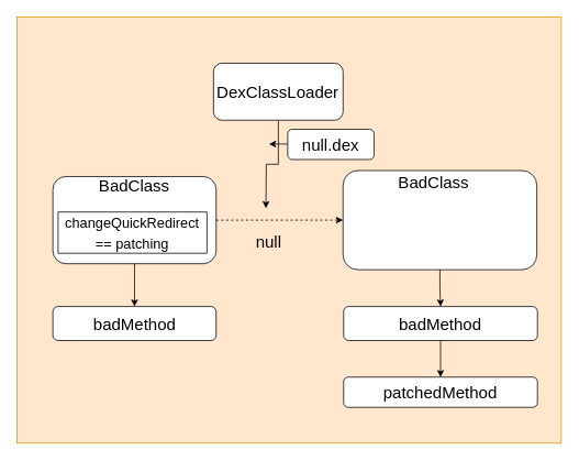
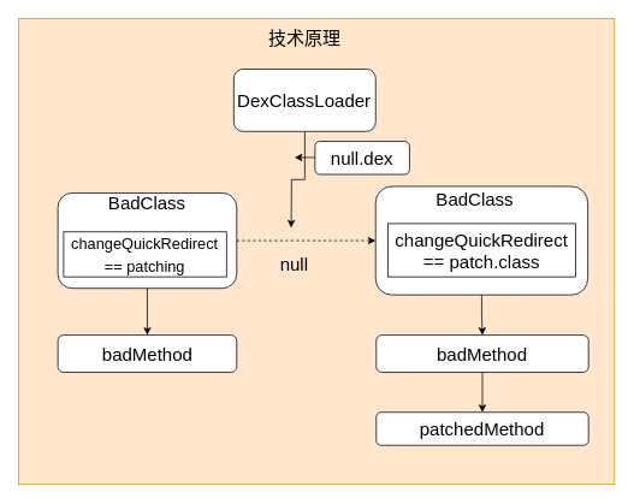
+ <mxCell id="4" value="技术原理" style="text;html=1;strokeColor=none;fillColor=none;align=center;verticalAlign=middle;whiteSpace=wrap;rounded=0;fontSize=20;" vertex="1" parent="2"><mxGeometry x="260" y="6" width="114" height="30" as="geometry" /></mxCell>
+ <mxCell id="13" value="changeQuickRedirect == patch.class" style="rounded=0;whiteSpace=wrap;html=1;fontSize=20;" vertex="1" parent="2"><mxGeometry x="409.18" y="227.07" width="207.82" height="58.93" as="geometry" /></mxCell>
